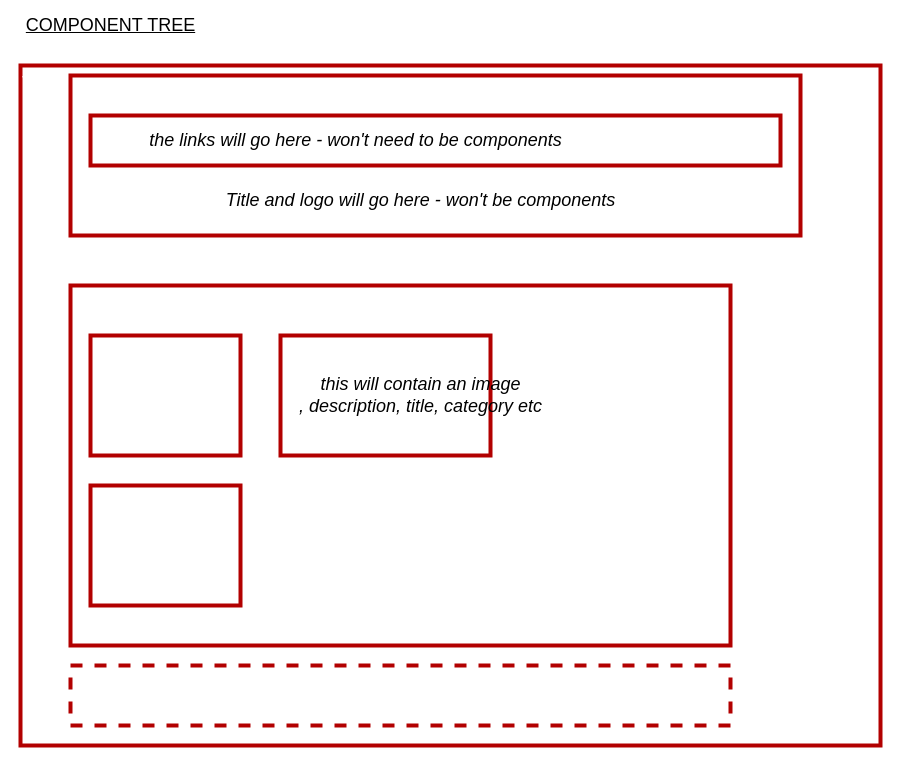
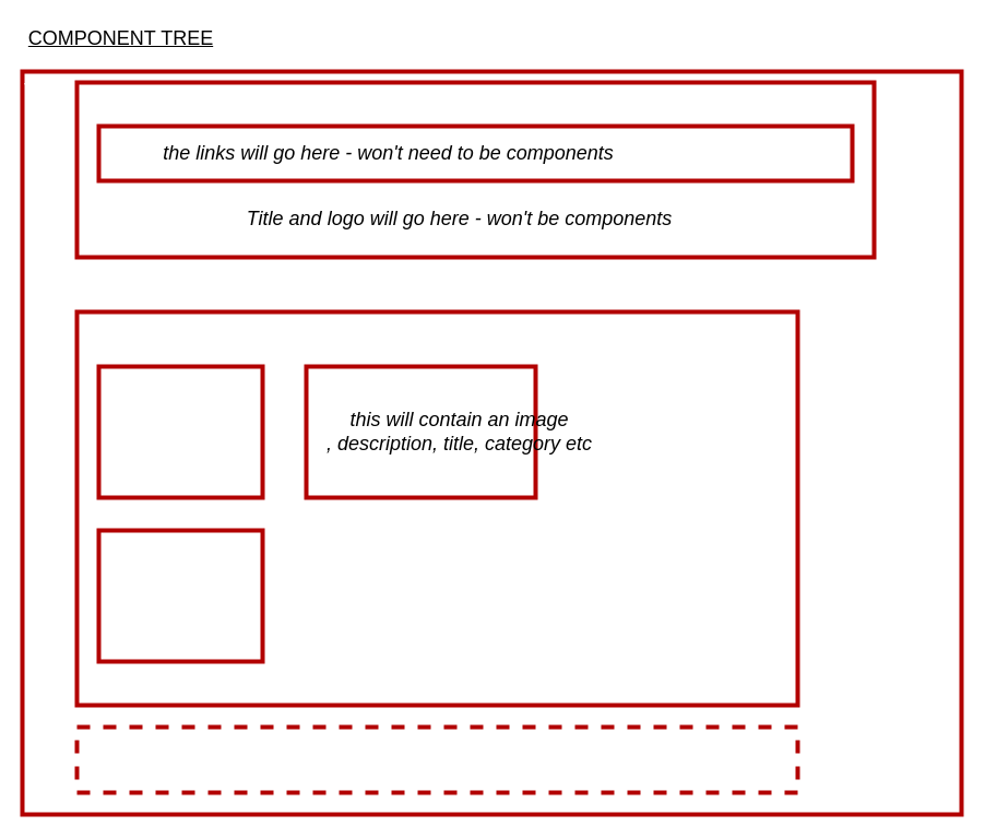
- <mxCell id="5" value="COMPONENT TREE" style="text;html=1;resizable=0;autosize=1;align=center;verticalAlign=middle;points=[];fillColor=none;strokeColor=none;rounded=0;fontSize=18;fontStyle=4" parent="1" vertex="1"><mxGeometry x="20" y="10" width="180" height="30" as="geometry" /></mxCell>
+ <mxCell id="5" value="COMPONENT TREE" style="text;html=1;resizable=0;autosize=1;align=center;verticalAlign=middle;points=[];fillColor=none;strokeColor=none;rounded=0;fontSize=18;fontStyle=4" parent="1" vertex="1"><mxGeometry x="20" y="20" width="180" height="30" as="geometry" /></mxCell>
